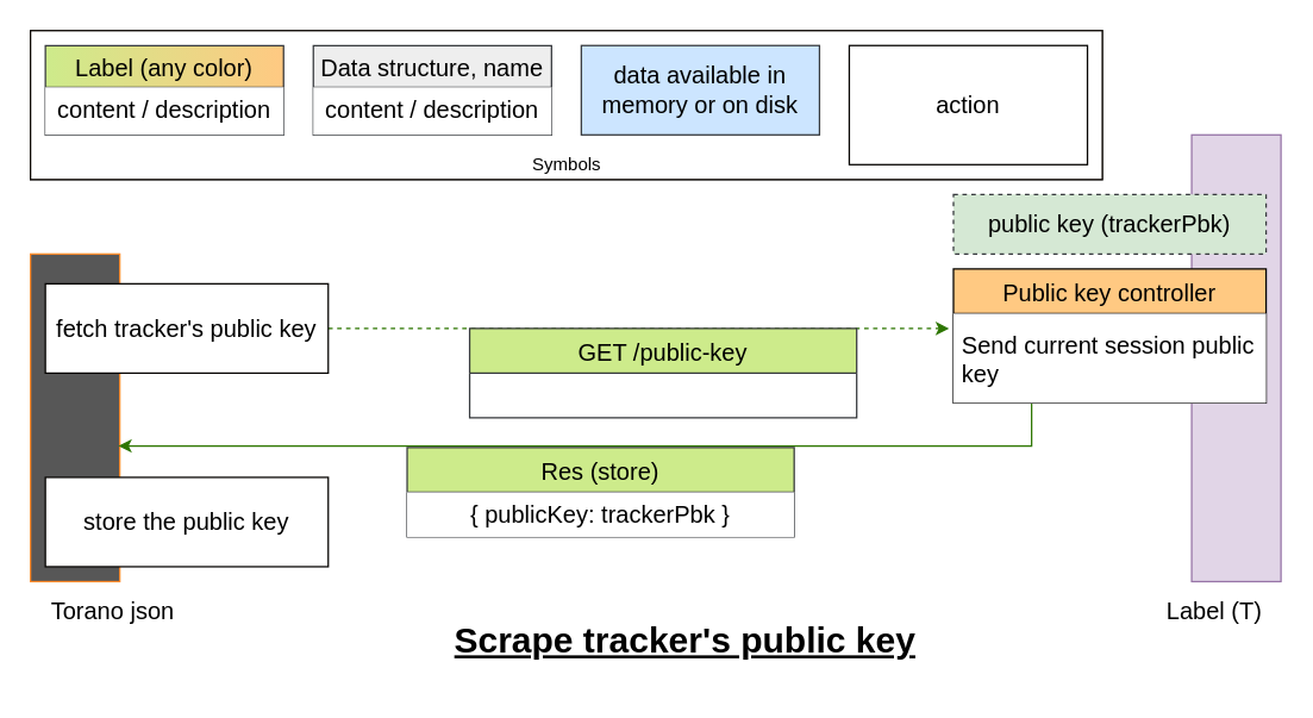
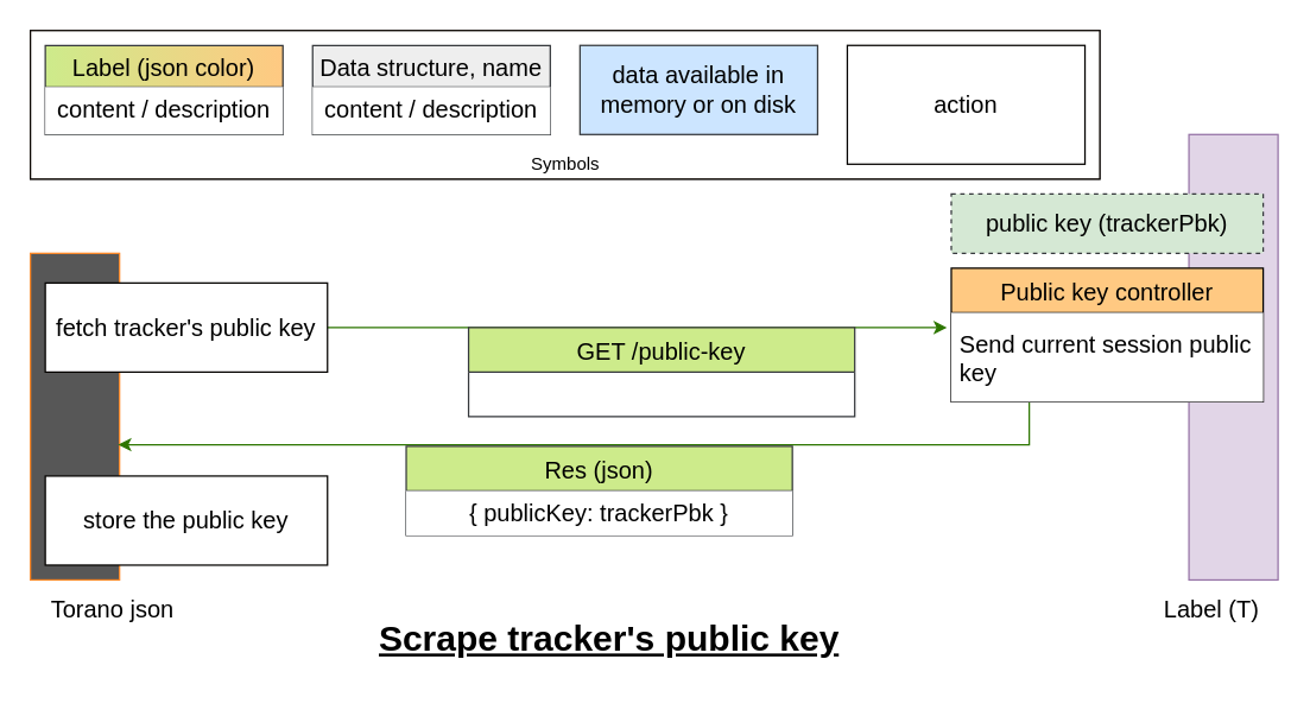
- <mxCell id="17" value="Label (any color)" style="swimlane;fontStyle=0;childLayout=stackLayout;horizontal=1;startSize=28;horizontalStack=0;resizeParent=1;resizeParentMax=0;resizeLast=0;collapsible=1;marginBottom=0;rounded=0;fontSize=16;fillColor=#cdeb8b;strokeColor=#36393d;gradientColor=#FFC982;gradientDirection=east;" parent="12" vertex="1"><mxGeometry x="10" y="10" width="160" height="60" as="geometry" /></mxCell>
+ <mxCell id="17" value="Label (json color)" style="swimlane;fontStyle=0;childLayout=stackLayout;horizontal=1;startSize=28;horizontalStack=0;resizeParent=1;resizeParentMax=0;resizeLast=0;collapsible=1;marginBottom=0;rounded=0;fontSize=16;fillColor=#cdeb8b;strokeColor=#36393d;gradientColor=#FFC982;gradientDirection=east;" parent="12" vertex="1"><mxGeometry x="10" y="10" width="160" height="60" as="geometry" /></mxCell>
- <mxCell id="22" style="edgeStyle=orthogonalEdgeStyle;rounded=0;orthogonalLoop=1;jettySize=auto;html=1;exitX=1;exitY=0.5;exitDx=0;exitDy=0;entryX=-0.014;entryY=0.167;entryDx=0;entryDy=0;entryPerimeter=0;strokeColor=#2D7600;dashed=1;" parent="1" source="23" target="8" edge="1"><mxGeometry relative="1" as="geometry" /></mxCell>
+ <mxCell id="22" style="edgeStyle=orthogonalEdgeStyle;rounded=0;orthogonalLoop=1;jettySize=auto;html=1;exitX=1;exitY=0.5;exitDx=0;exitDy=0;entryX=-0.014;entryY=0.167;entryDx=0;entryDy=0;entryPerimeter=0;strokeColor=#2D7600;" parent="1" source="23" target="8" edge="1"><mxGeometry relative="1" as="geometry" /></mxCell>
- <mxCell id="10" value="Res (store)" style="swimlane;fontStyle=0;childLayout=stackLayout;horizontal=1;startSize=30;horizontalStack=0;resizeParent=1;resizeParentMax=0;resizeLast=0;collapsible=1;marginBottom=0;rounded=0;fontSize=16;strokeColor=#36393d;fillColor=#cdeb8b;" parent="1" vertex="1"><mxGeometry x="273" y="300" width="260" height="60" as="geometry" /></mxCell>
+ <mxCell id="10" value="Res (json)" style="swimlane;fontStyle=0;childLayout=stackLayout;horizontal=1;startSize=30;horizontalStack=0;resizeParent=1;resizeParentMax=0;resizeLast=0;collapsible=1;marginBottom=0;rounded=0;fontSize=16;strokeColor=#36393d;fillColor=#cdeb8b;" parent="1" vertex="1"><mxGeometry x="273" y="300" width="260" height="60" as="geometry" /></mxCell>
- <mxCell id="2" value="&lt;h1&gt;&lt;u&gt;Scrape tracker's public key&lt;/u&gt;&lt;/h1&gt;&lt;span style=&quot;background-color: initial;&quot;&gt;&lt;br&gt;&lt;/span&gt;" style="text;html=1;strokeColor=none;fillColor=none;spacing=5;spacingTop=-20;whiteSpace=wrap;overflow=hidden;rounded=0;" parent="1" vertex="1"><mxGeometry x="300" y="410" width="325" height="50" as="geometry" /></mxCell>
+ <mxCell id="2" value="&lt;h1&gt;&lt;u&gt;Scrape tracker's public key&lt;/u&gt;&lt;/h1&gt;&lt;span style=&quot;background-color: initial;&quot;&gt;&lt;br&gt;&lt;/span&gt;" style="text;html=1;strokeColor=none;fillColor=none;spacing=5;spacingTop=-20;whiteSpace=wrap;overflow=hidden;rounded=0;" parent="1" vertex="1"><mxGeometry x="250" y="410" width="325" height="50" as="geometry" /></mxCell>
